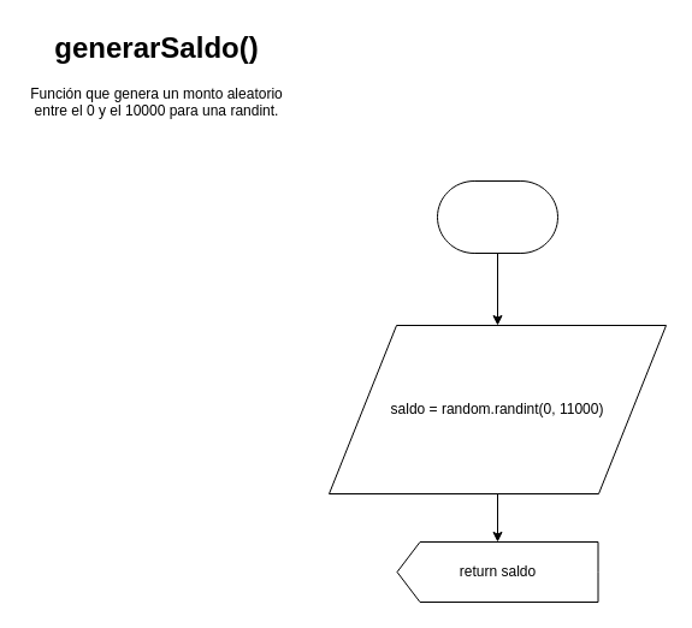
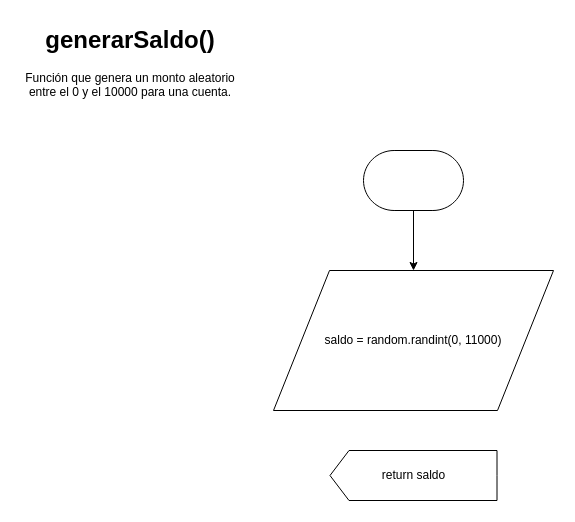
- <mxCell id="2" value="&lt;h1&gt;generarSaldo()&lt;/h1&gt;&lt;p&gt;Función que genera un monto aleatorio entre el 0 y el 10000 para una randint.&lt;br&gt;&lt;/p&gt;" style="text;html=1;strokeColor=none;fillColor=none;spacing=5;spacingTop=-20;whiteSpace=wrap;overflow=hidden;rounded=0;align=center;" parent="1" vertex="1"><mxGeometry x="20" y="20" width="220" height="120" as="geometry" /></mxCell>
+ <mxCell id="2" value="&lt;h1&gt;generarSaldo()&lt;/h1&gt;&lt;p&gt;Función que genera un monto aleatorio entre el 0 y el 10000 para una cuenta.&lt;br&gt;&lt;/p&gt;" style="text;html=1;strokeColor=none;fillColor=none;spacing=5;spacingTop=-20;whiteSpace=wrap;overflow=hidden;rounded=0;align=center;" parent="1" vertex="1"><mxGeometry x="20" y="20" width="220" height="120" as="geometry" /></mxCell>
- <mxCell id="6" value="" style="edgeStyle=orthogonalEdgeStyle;rounded=0;orthogonalLoop=1;jettySize=auto;html=1;" parent="1" source="7" target="5" edge="1"><mxGeometry relative="1" as="geometry" /></mxCell>
